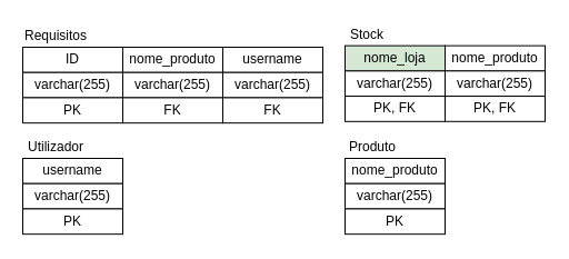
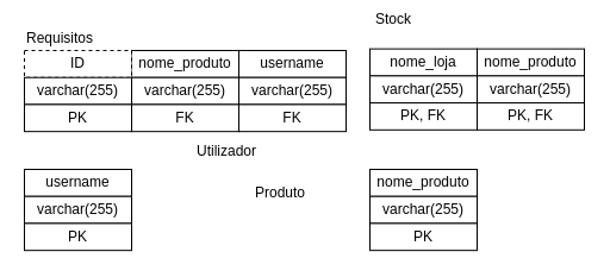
- <mxCell id="10" value="Stock" style="text;html=1;strokeColor=none;fillColor=none;align=center;verticalAlign=middle;whiteSpace=wrap;rounded=0;" vertex="1" parent="1"><mxGeometry x="310" y="20.64" width="40" height="20" as="geometry" /></mxCell>
+ <mxCell id="10" value="Stock" style="text;html=1;strokeColor=none;fillColor=none;align=center;verticalAlign=middle;whiteSpace=wrap;rounded=0;" vertex="1" parent="1"><mxGeometry x="310" y="5.64" width="40" height="20" as="geometry" /></mxCell>
- <mxCell id="12" value="nome_loja" style="rounded=0;whiteSpace=wrap;html=1;fillColor=#d5e8d4;" vertex="1" parent="1"><mxGeometry x="310" y="40.64" width="90" height="22.72" as="geometry" /></mxCell>
+ <mxCell id="12" value="nome_loja" style="rounded=0;whiteSpace=wrap;html=1;" vertex="1" parent="1"><mxGeometry x="310" y="40.64" width="90" height="22.72" as="geometry" /></mxCell>
- <mxCell id="5" value="ID" style="rounded=0;whiteSpace=wrap;html=1;" vertex="1" parent="1"><mxGeometry x="20" y="42" width="90" height="22.72" as="geometry" /></mxCell>
+ <mxCell id="5" value="ID" style="rounded=0;whiteSpace=wrap;html=1;dashed=1;" vertex="1" parent="1"><mxGeometry x="20" y="42" width="90" height="22.72" as="geometry" /></mxCell>
- <mxCell id="14" value="Utilizador" style="text;html=1;strokeColor=none;fillColor=none;align=center;verticalAlign=middle;whiteSpace=wrap;rounded=0;" vertex="1" parent="1"><mxGeometry x="20" y="122" width="60" height="20" as="geometry" /></mxCell>
+ <mxCell id="14" value="Utilizador" style="text;html=1;strokeColor=none;fillColor=none;align=center;verticalAlign=middle;whiteSpace=wrap;rounded=0;" vertex="1" parent="1"><mxGeometry x="160" y="117" width="60" height="20" as="geometry" /></mxCell>
- <mxCell id="26" value="Produto" style="text;html=1;strokeColor=none;fillColor=none;align=center;verticalAlign=middle;whiteSpace=wrap;rounded=0;" vertex="1" parent="1"><mxGeometry x="310" y="122" width="50" height="20" as="geometry" /></mxCell>
+ <mxCell id="26" value="Produto" style="text;html=1;strokeColor=none;fillColor=none;align=center;verticalAlign=middle;whiteSpace=wrap;rounded=0;" vertex="1" parent="1"><mxGeometry x="210" y="152" width="50" height="20" as="geometry" /></mxCell>
